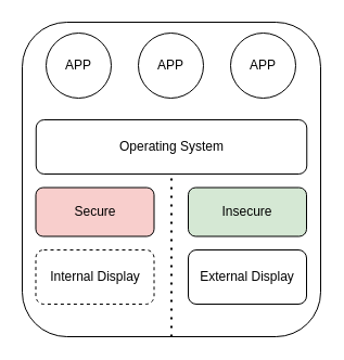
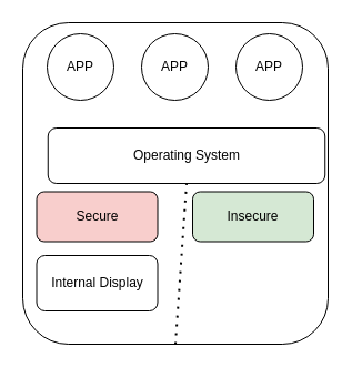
- <mxCell id="6" value="Operating System" style="rounded=1;whiteSpace=wrap;html=1;" vertex="1" parent="1"><mxGeometry x="32.75" y="110" width="249.5" height="50" as="geometry" /></mxCell>
+ <mxCell id="6" value="Operating System" style="rounded=1;whiteSpace=wrap;html=1;" vertex="1" parent="1"><mxGeometry x="42.75" y="115" width="249.5" height="50" as="geometry" /></mxCell>
- <mxCell id="9" value="Internal Display" style="rounded=1;whiteSpace=wrap;html=1;dashed=1;" vertex="1" parent="1"><mxGeometry x="32.5" y="230" width="109" height="50" as="geometry" /></mxCell>
+ <mxCell id="9" value="Internal Display" style="rounded=1;whiteSpace=wrap;html=1;" vertex="1" parent="1"><mxGeometry x="32.5" y="230" width="109" height="50" as="geometry" /></mxCell>
- <mxCell id="10" value="External Display" style="rounded=1;whiteSpace=wrap;html=1;" vertex="1" parent="1"><mxGeometry x="173" y="230" width="109" height="50" as="geometry" /></mxCell>
